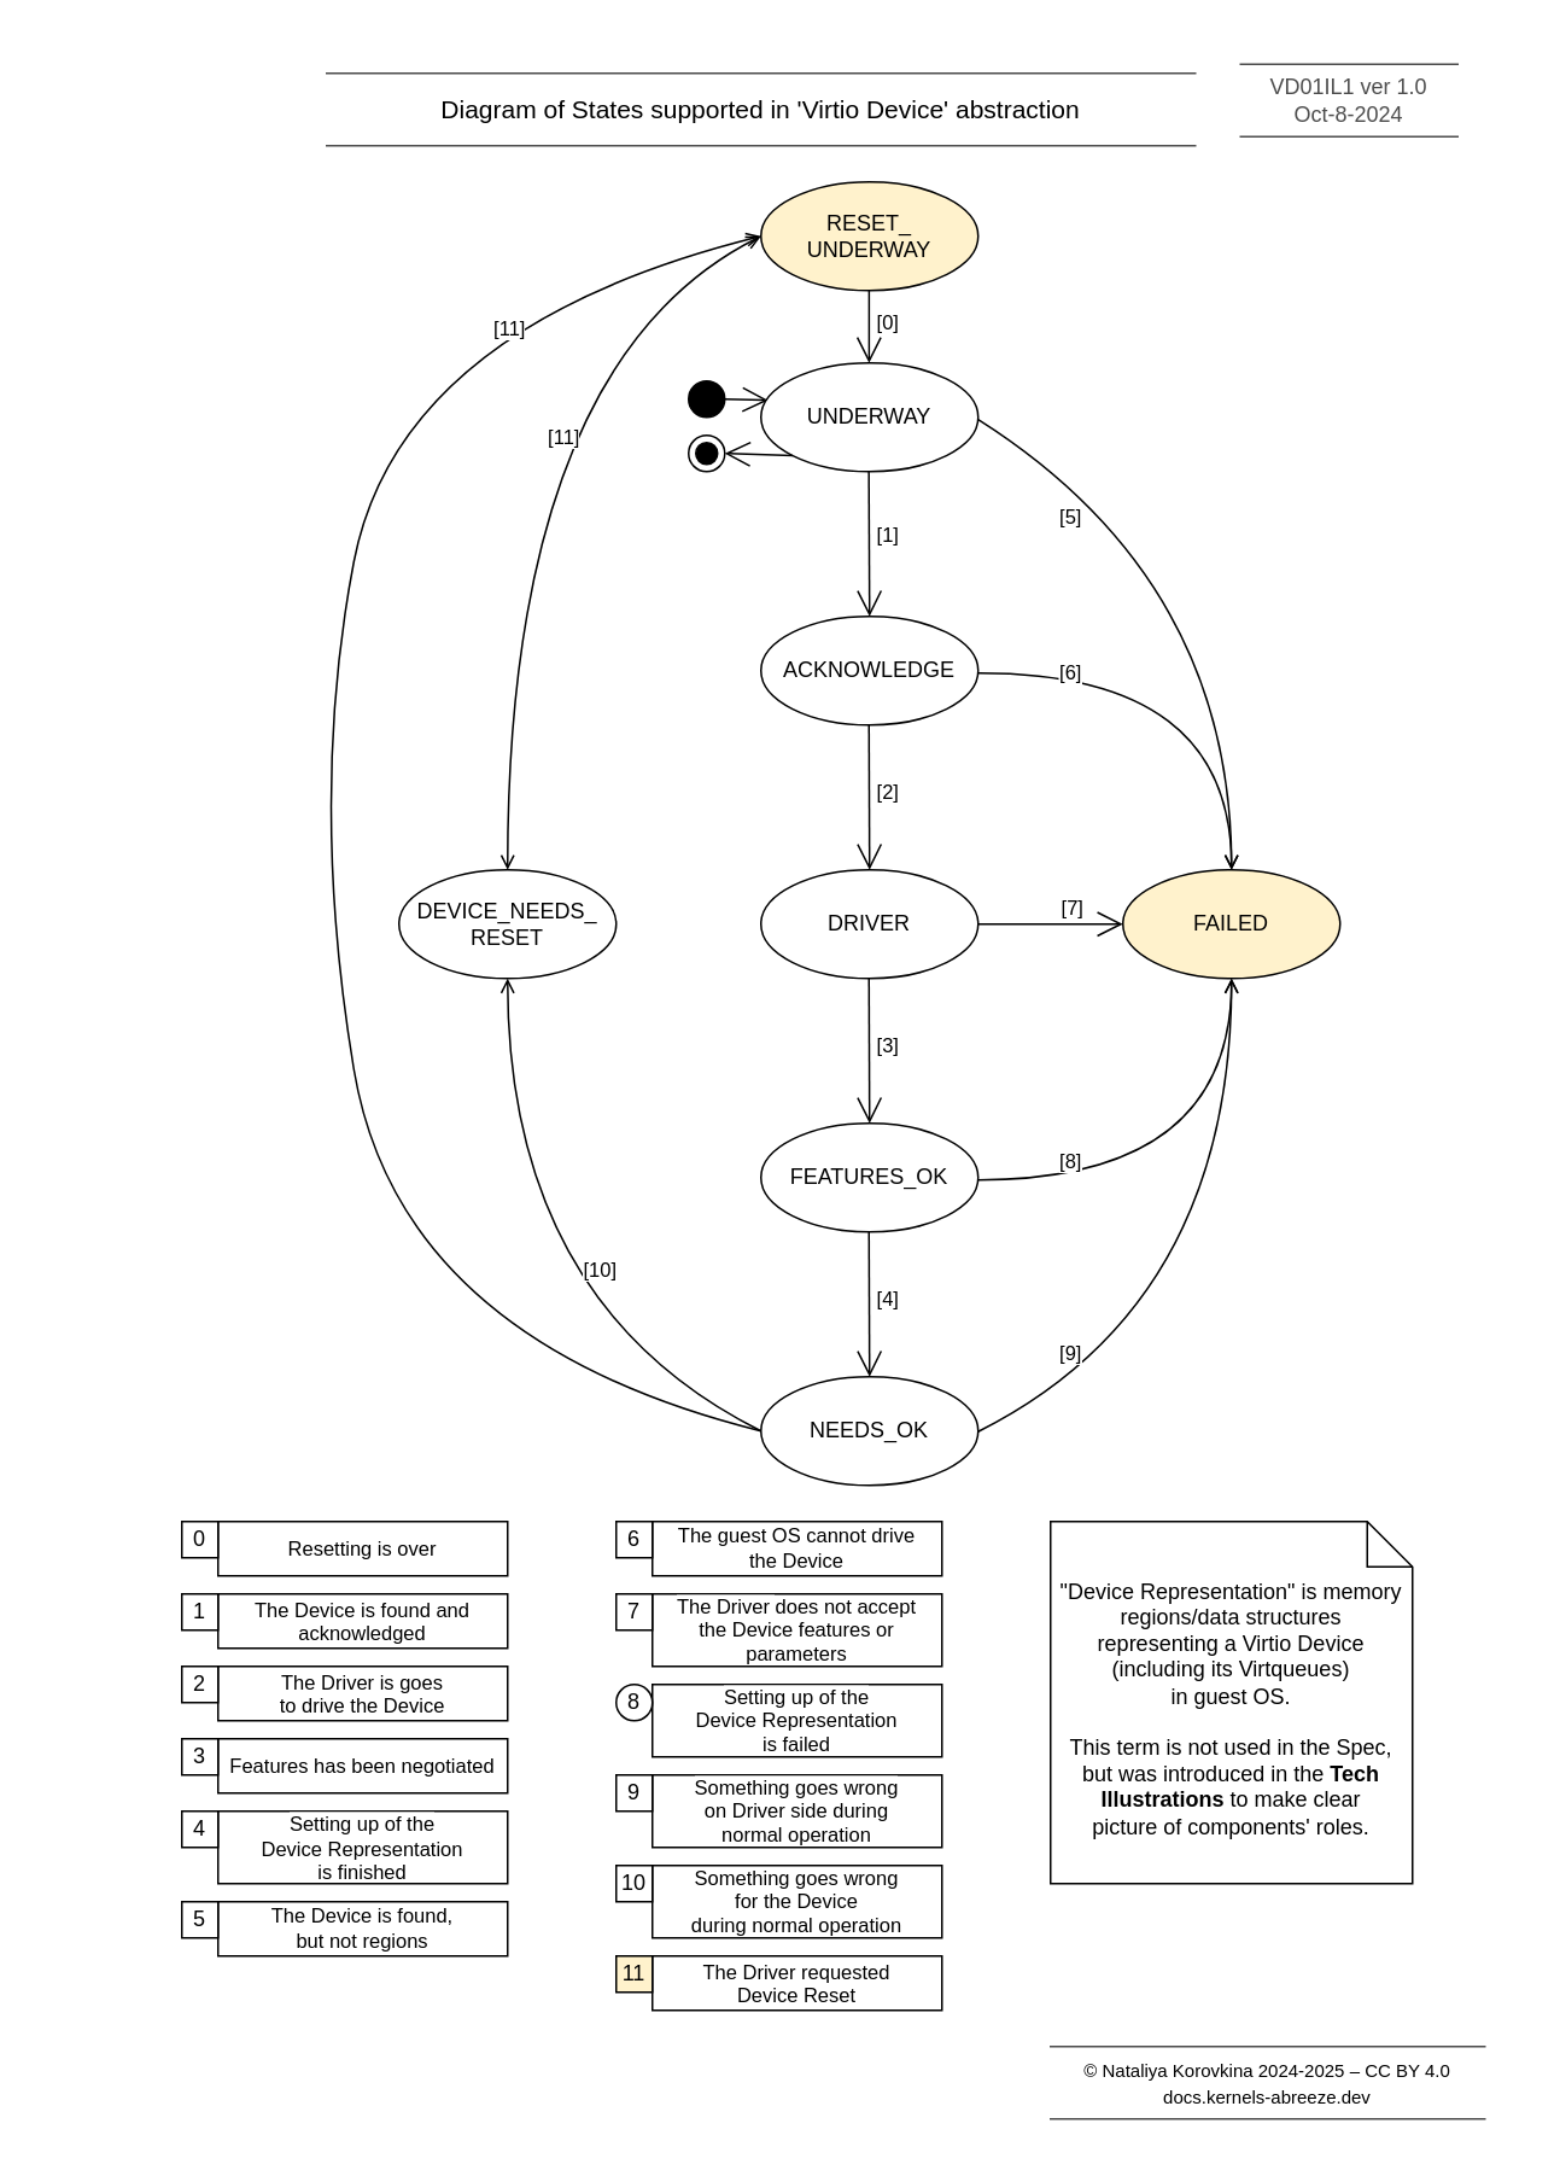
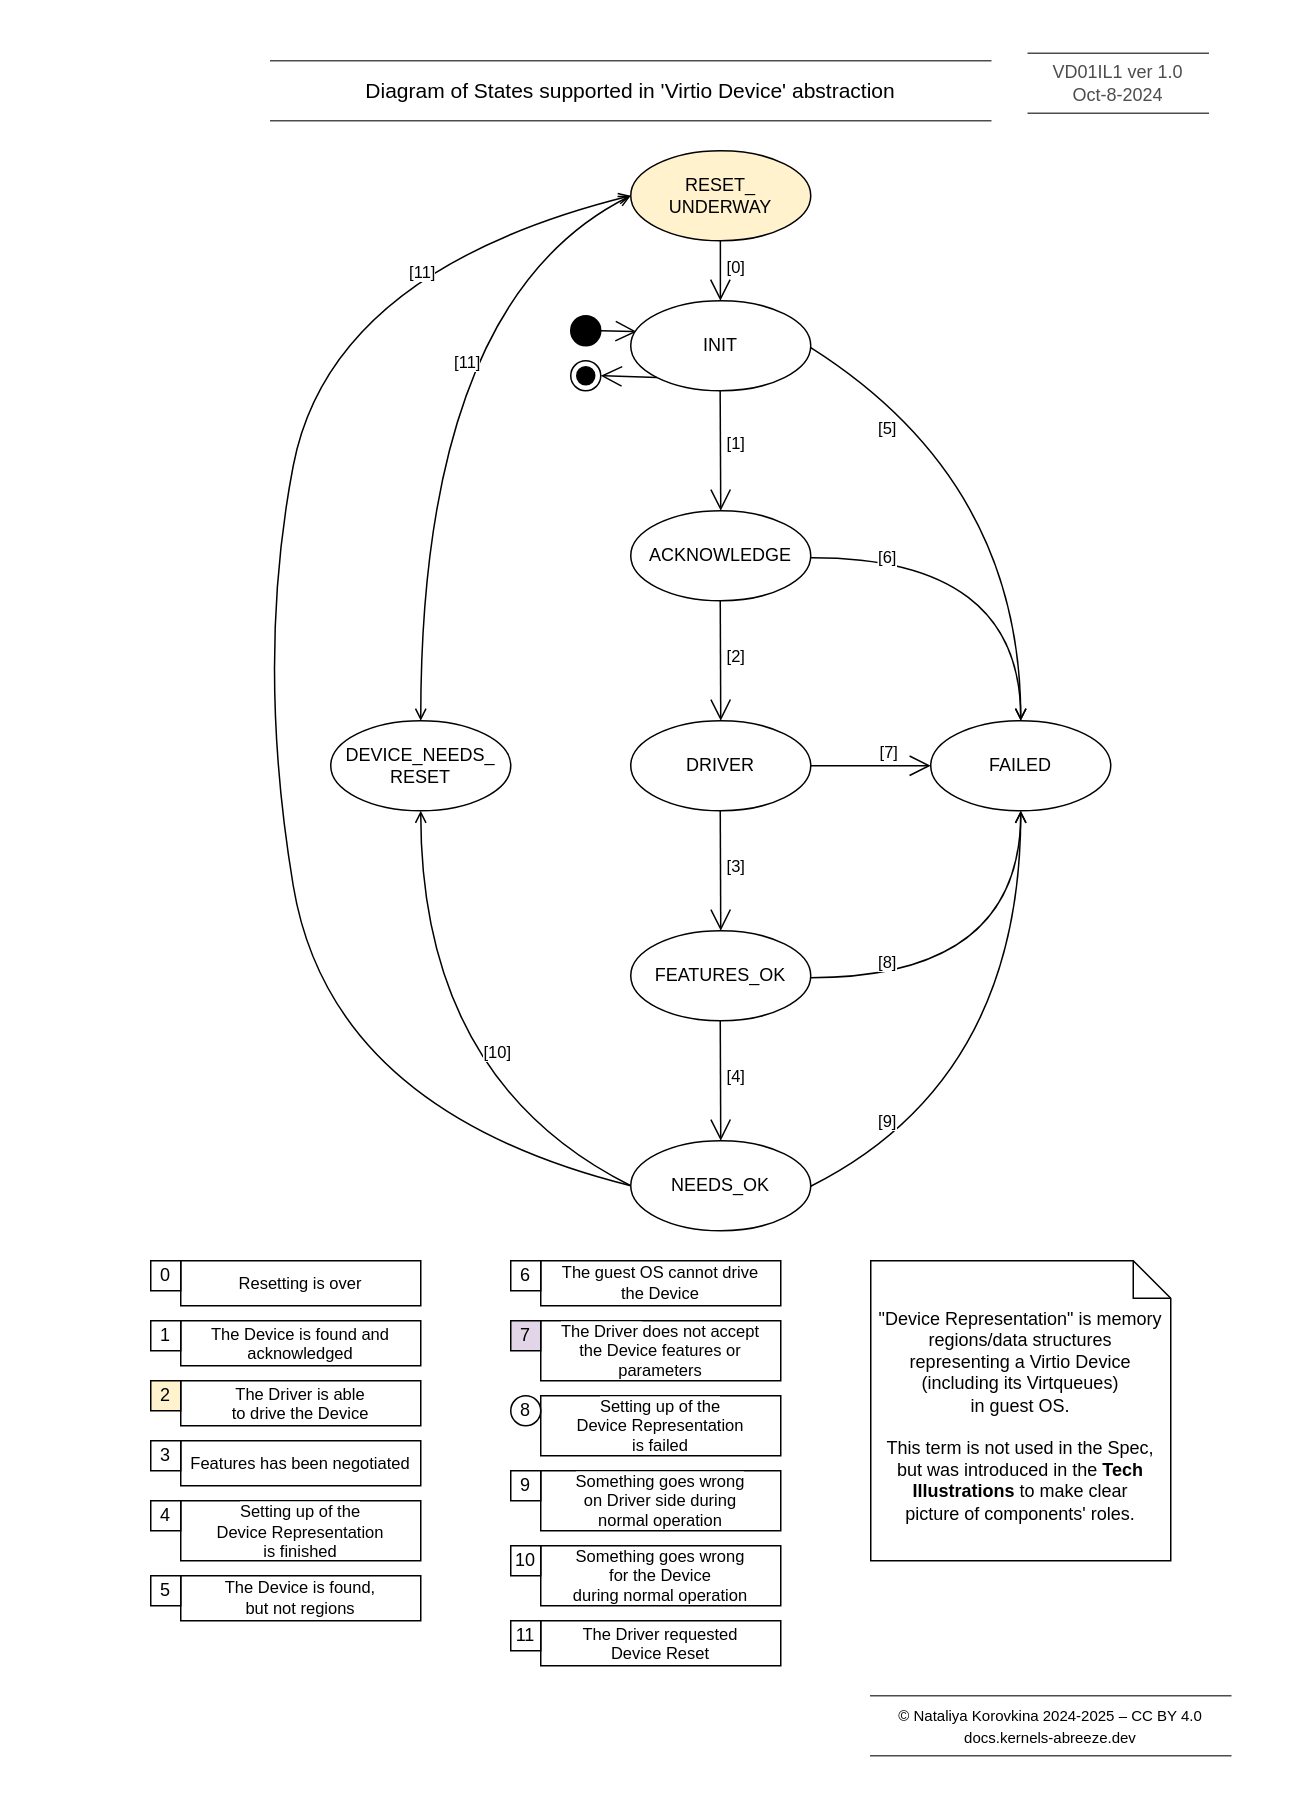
- <mxCell id="5" value="UNDERWAY" style="ellipse;whiteSpace=wrap;html=1;" parent="1" vertex="1"><mxGeometry x="420" y="200" width="120" height="60" as="geometry" /></mxCell>
+ <mxCell id="5" value="INIT" style="ellipse;whiteSpace=wrap;html=1;" parent="1" vertex="1"><mxGeometry x="420" y="200" width="120" height="60" as="geometry" /></mxCell>
- <mxCell id="10" value="&lt;p style=&quot;white-space-collapse: preserve; text-align: start; margin: 0px;&quot;&gt;&lt;font style=&quot;font-size: 12px;&quot;&gt;FAILED&lt;/font&gt;&lt;/p&gt;" style="ellipse;whiteSpace=wrap;html=1;fillColor=#fff2cc;" parent="1" vertex="1"><mxGeometry x="620" y="480" width="120" height="60" as="geometry" /></mxCell>
+ <mxCell id="10" value="&lt;p style=&quot;white-space-collapse: preserve; text-align: start; margin: 0px;&quot;&gt;&lt;font style=&quot;font-size: 12px;&quot;&gt;FAILED&lt;/font&gt;&lt;/p&gt;" style="ellipse;whiteSpace=wrap;html=1;" parent="1" vertex="1"><mxGeometry x="620" y="480" width="120" height="60" as="geometry" /></mxCell>
- <mxCell id="58" value="7" style="rounded=0;whiteSpace=wrap;html=1;" parent="57" vertex="1"><mxGeometry width="20" height="20" as="geometry" /></mxCell>
+ <mxCell id="58" value="7" style="rounded=0;whiteSpace=wrap;html=1;fillColor=#e1d5e7;" parent="57" vertex="1"><mxGeometry width="20" height="20" as="geometry" /></mxCell>
- <mxCell id="43" value="2" style="rounded=0;whiteSpace=wrap;html=1;" parent="42" vertex="1"><mxGeometry width="20" height="20" as="geometry" /></mxCell>
+ <mxCell id="43" value="2" style="rounded=0;whiteSpace=wrap;html=1;fillColor=#fff2cc;" parent="42" vertex="1"><mxGeometry width="20" height="20" as="geometry" /></mxCell>
- <mxCell id="44" value="&lt;span style=&quot;font-size: 11px; text-wrap: nowrap; background-color: rgb(255, 255, 255);&quot;&gt;The Driver is goes&lt;/span&gt;&lt;div style=&quot;font-size: 11px; text-wrap: nowrap;&quot;&gt;to drive the Device&lt;/div&gt;" style="text;html=1;align=center;verticalAlign=middle;whiteSpace=wrap;rounded=0;strokeColor=default;" parent="42" vertex="1"><mxGeometry x="20" width="160" height="30" as="geometry" /></mxCell>
+ <mxCell id="44" value="&lt;span style=&quot;font-size: 11px; text-wrap: nowrap; background-color: rgb(255, 255, 255);&quot;&gt;The Driver is able&lt;/span&gt;&lt;div style=&quot;font-size: 11px; text-wrap: nowrap;&quot;&gt;to drive the Device&lt;/div&gt;" style="text;html=1;align=center;verticalAlign=middle;whiteSpace=wrap;rounded=0;strokeColor=default;" parent="42" vertex="1"><mxGeometry x="20" width="160" height="30" as="geometry" /></mxCell>
- <mxCell id="70" value="11" style="rounded=0;whiteSpace=wrap;html=1;fillColor=#fff2cc;" parent="69" vertex="1"><mxGeometry width="20" height="20" as="geometry" /></mxCell>
+ <mxCell id="70" value="11" style="rounded=0;whiteSpace=wrap;html=1;" parent="69" vertex="1"><mxGeometry width="20" height="20" as="geometry" /></mxCell>
